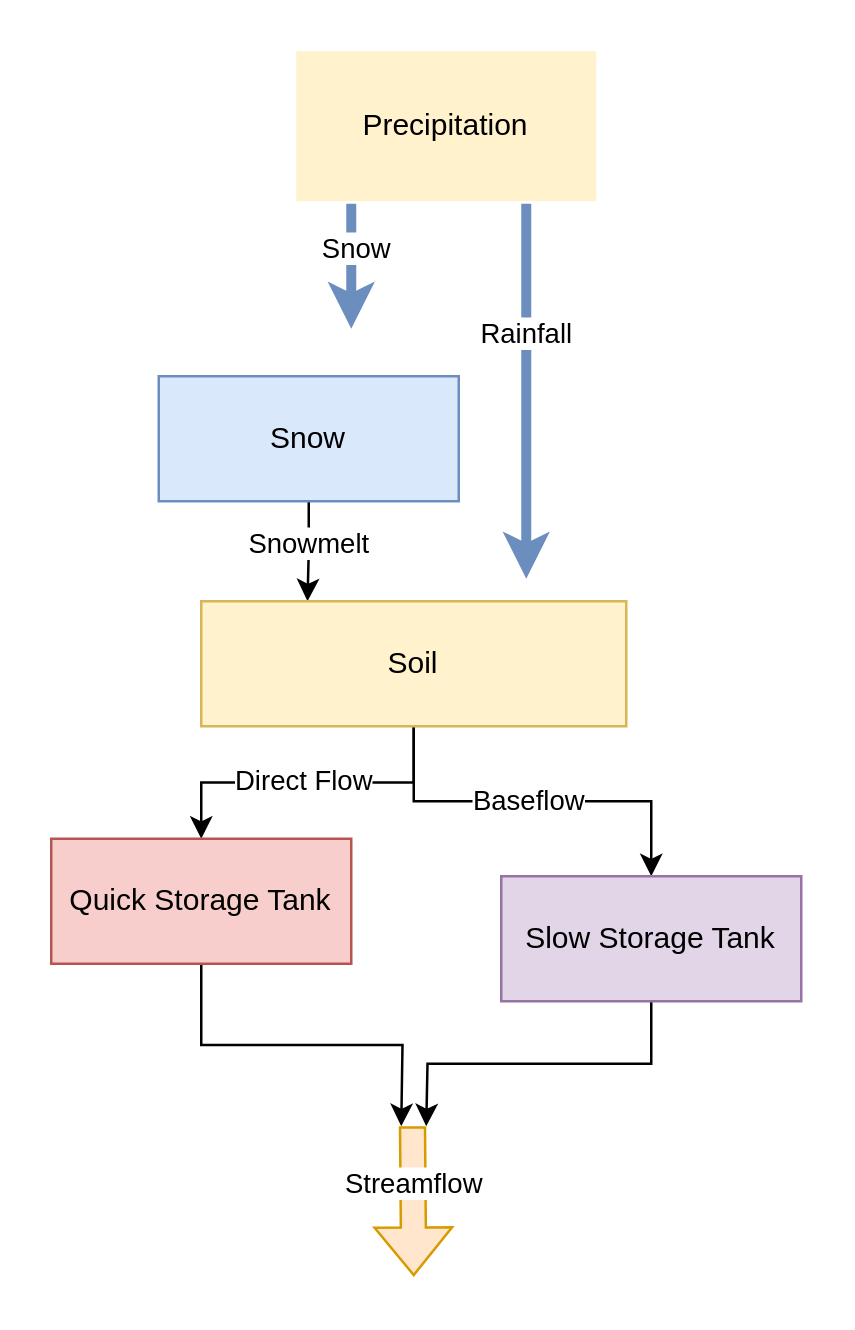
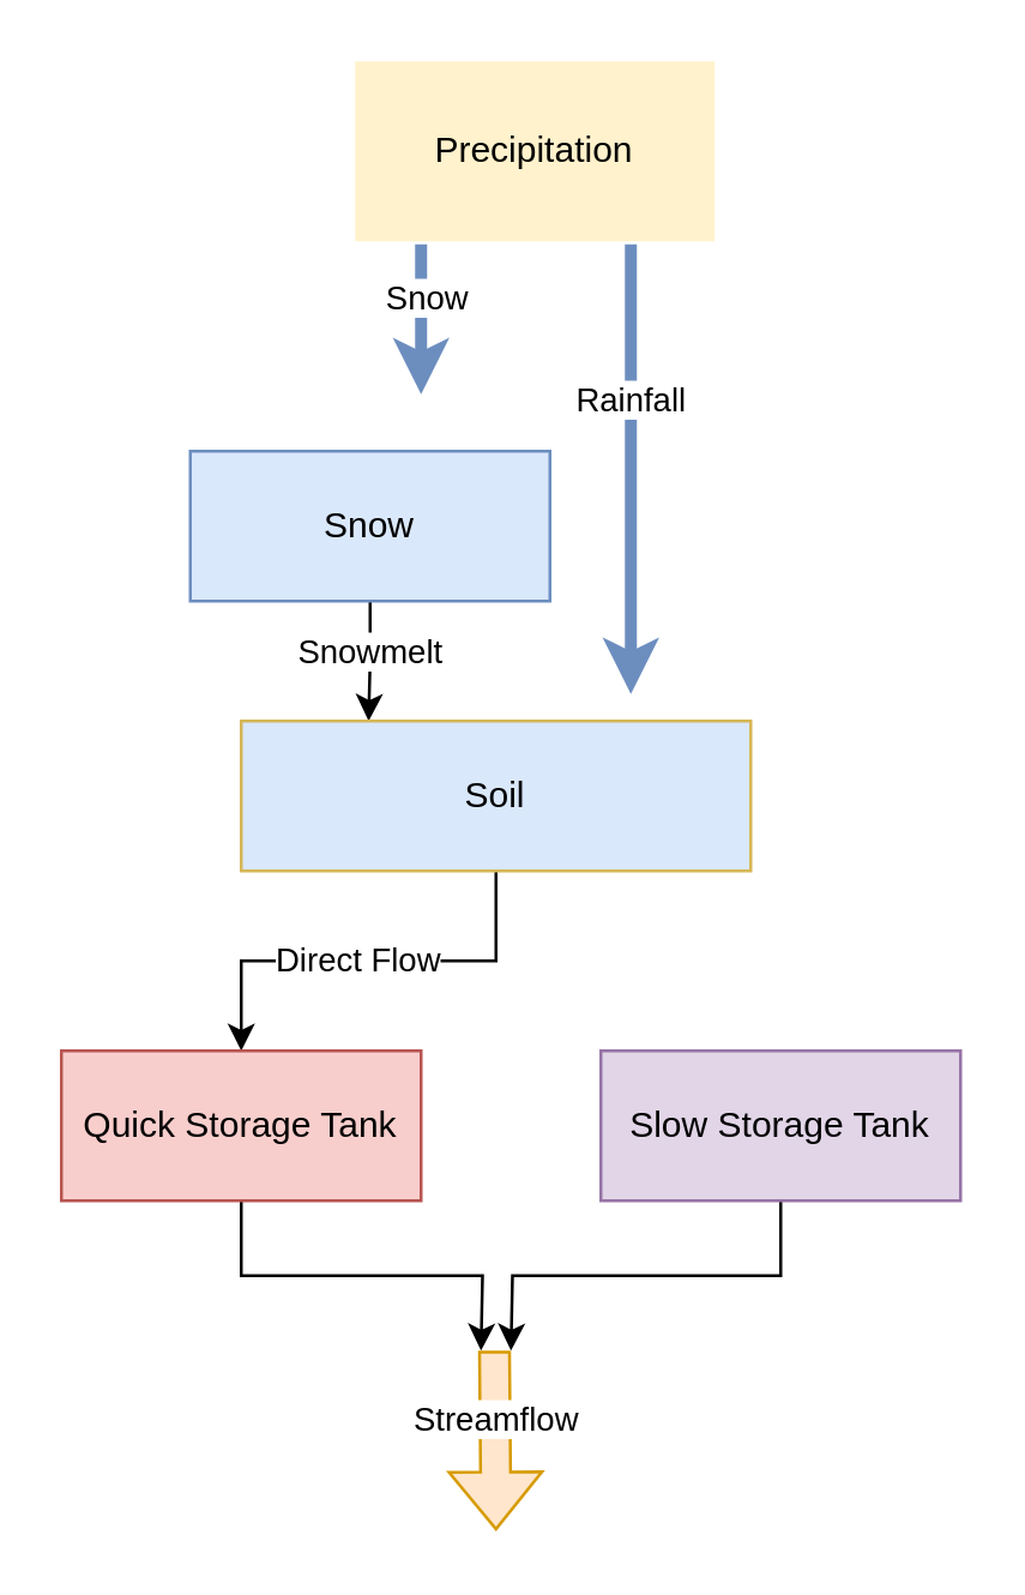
- <mxCell id="9" value="Soil" style="rounded=0;whiteSpace=wrap;html=1;fillColor=#fff2cc;strokeColor=#d6b656;" vertex="1" parent="1"><mxGeometry x="80" y="240" width="170" height="50" as="geometry" /></mxCell>
+ <mxCell id="9" value="Soil" style="rounded=0;whiteSpace=wrap;html=1;fillColor=#dae8fc;strokeColor=#d6b656;" vertex="1" parent="1"><mxGeometry x="80" y="240" width="170" height="50" as="geometry" /></mxCell>
- <mxCell id="7" style="edgeStyle=orthogonalEdgeStyle;rounded=0;orthogonalLoop=1;jettySize=auto;html=1;exitX=0.5;exitY=1;exitDx=0;exitDy=0;entryX=0.5;entryY=0;entryDx=0;entryDy=0;" edge="1" parent="1" source="9" target="13"><mxGeometry relative="1" as="geometry" /></mxCell>
- <mxCell id="8" value="Baseflow" style="edgeLabel;html=1;align=center;verticalAlign=middle;resizable=0;points=[];" vertex="1" connectable="0" parent="7"><mxGeometry x="0.161" y="1" relative="1" as="geometry"><mxPoint x="-15" as="offset" /></mxGeometry></mxCell>
- <mxCell id="11" value="Quick Storage Tank" style="rounded=0;whiteSpace=wrap;html=1;fillColor=#f8cecc;strokeColor=#b85450;" vertex="1" parent="1"><mxGeometry x="20" y="335" width="120" height="50" as="geometry" /></mxCell>
+ <mxCell id="11" value="Quick Storage Tank" style="rounded=0;whiteSpace=wrap;html=1;fillColor=#f8cecc;strokeColor=#b85450;" vertex="1" parent="1"><mxGeometry x="20" y="350" width="120" height="50" as="geometry" /></mxCell>
